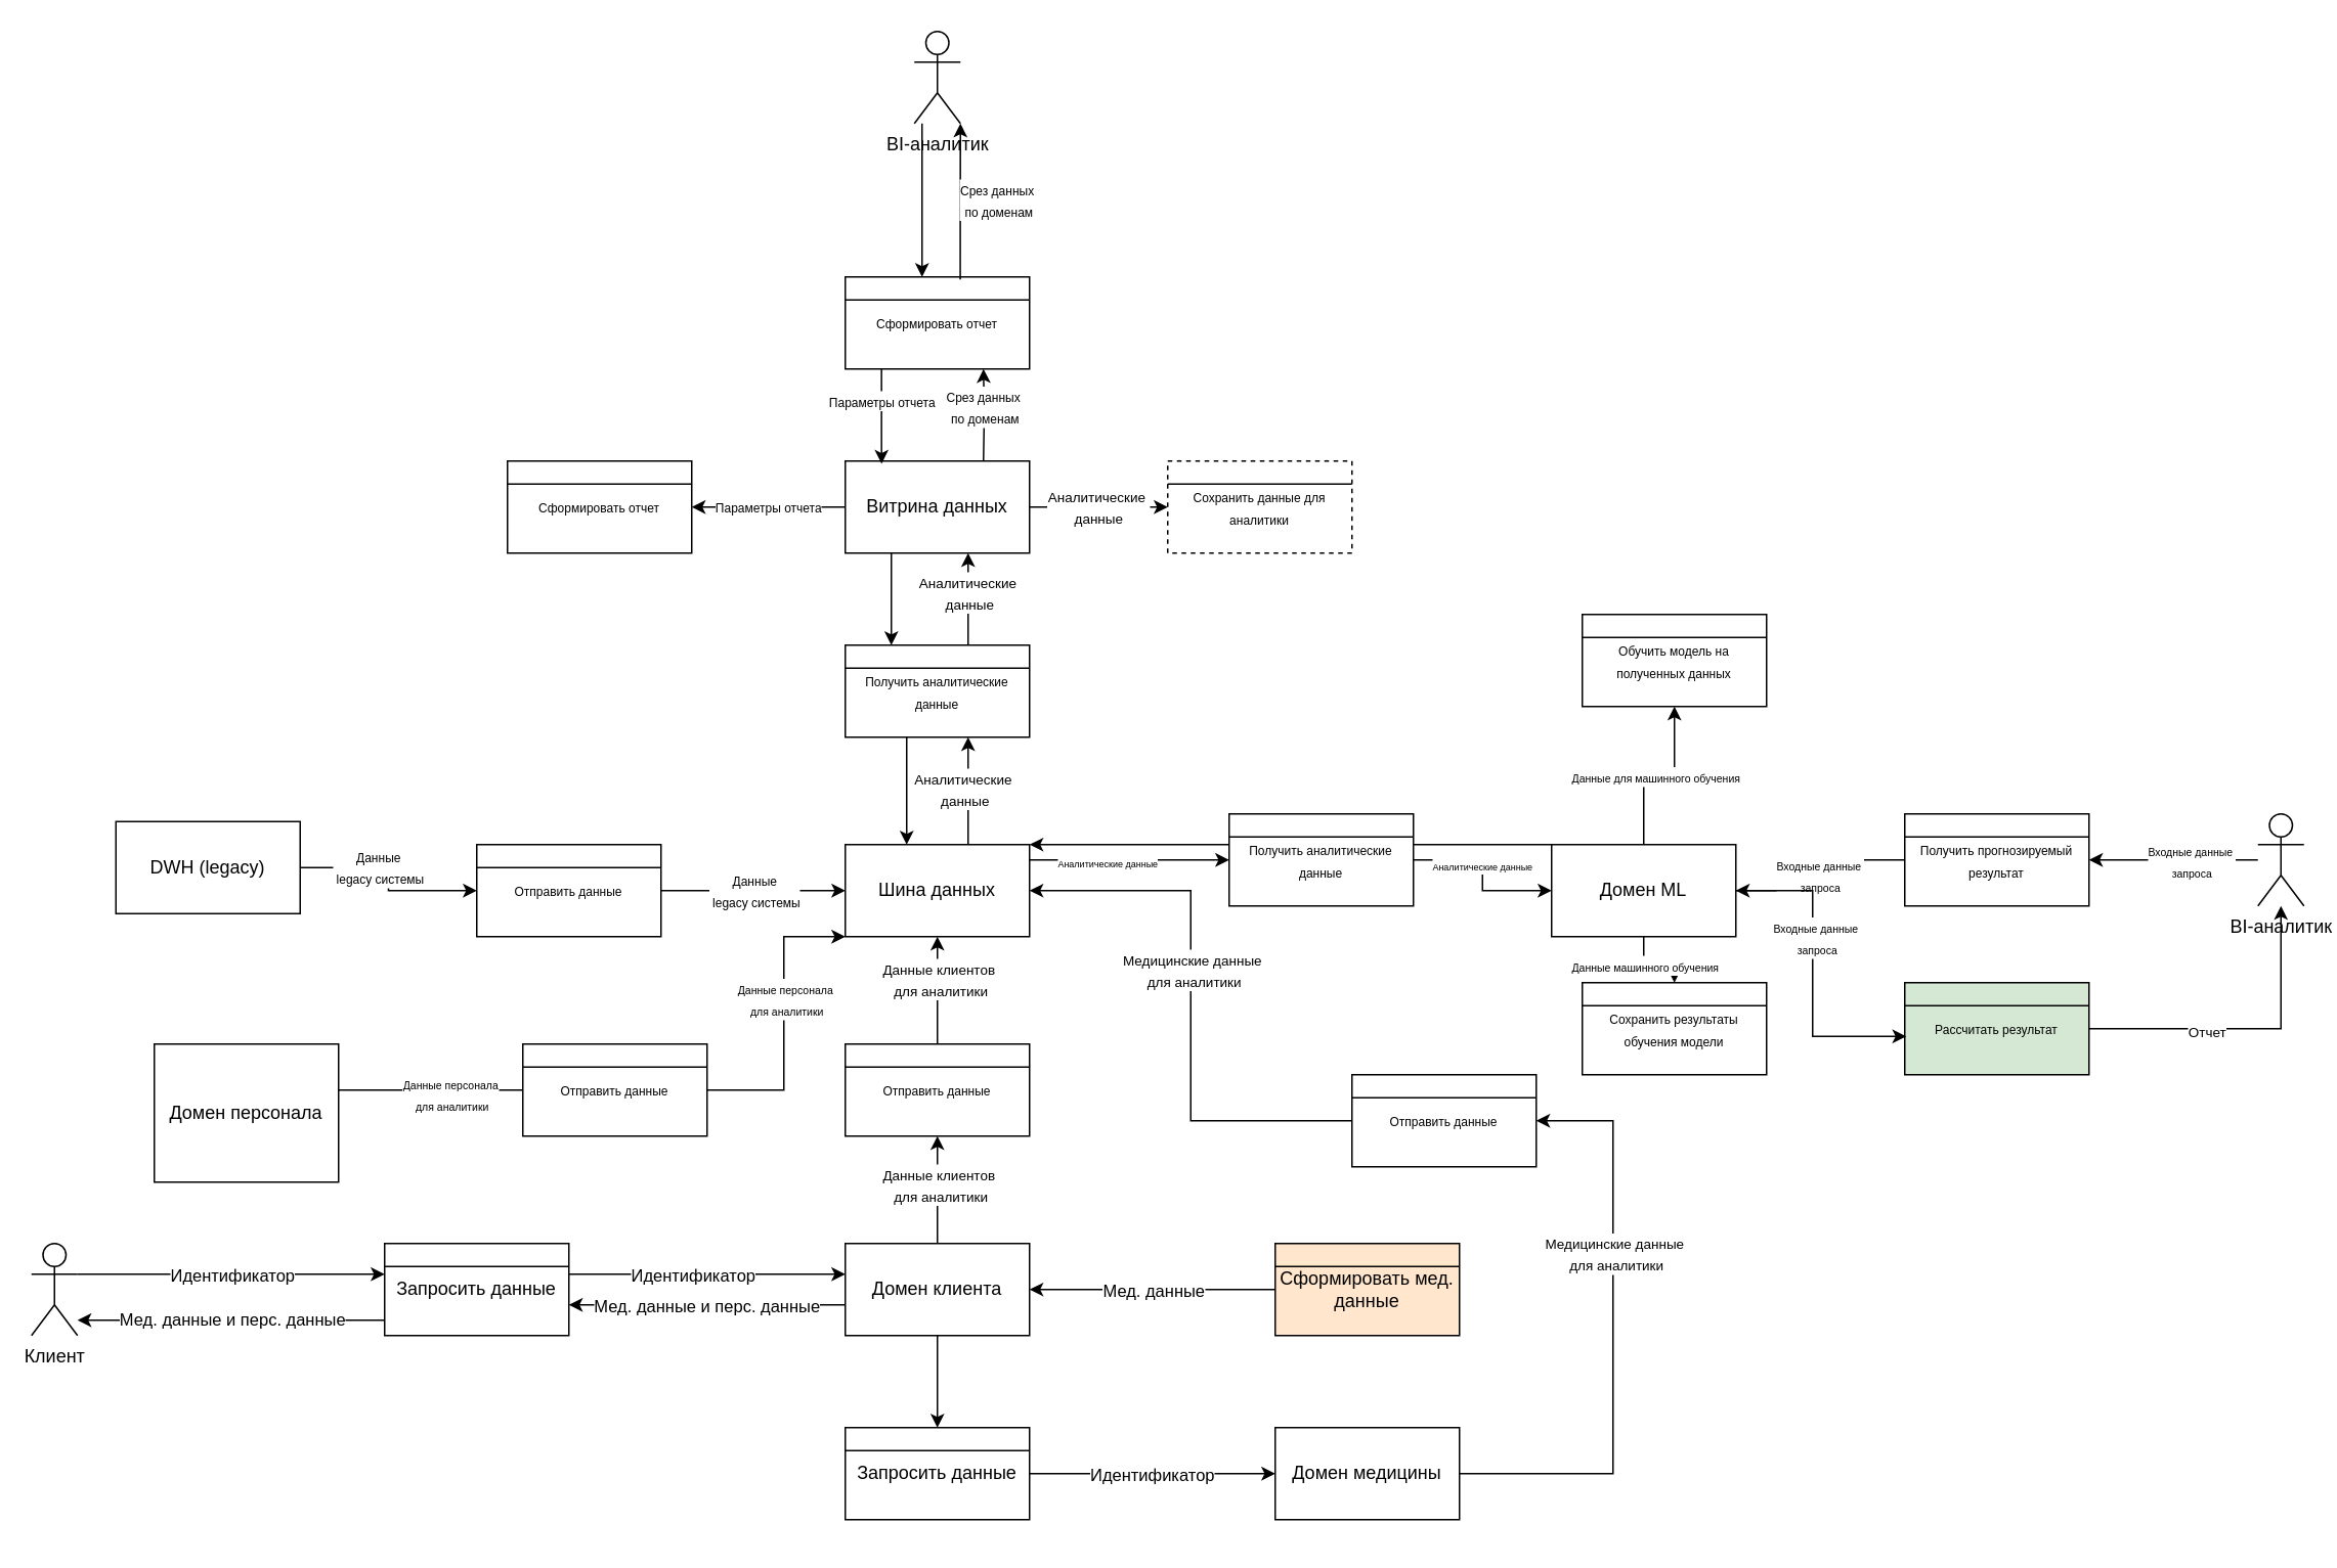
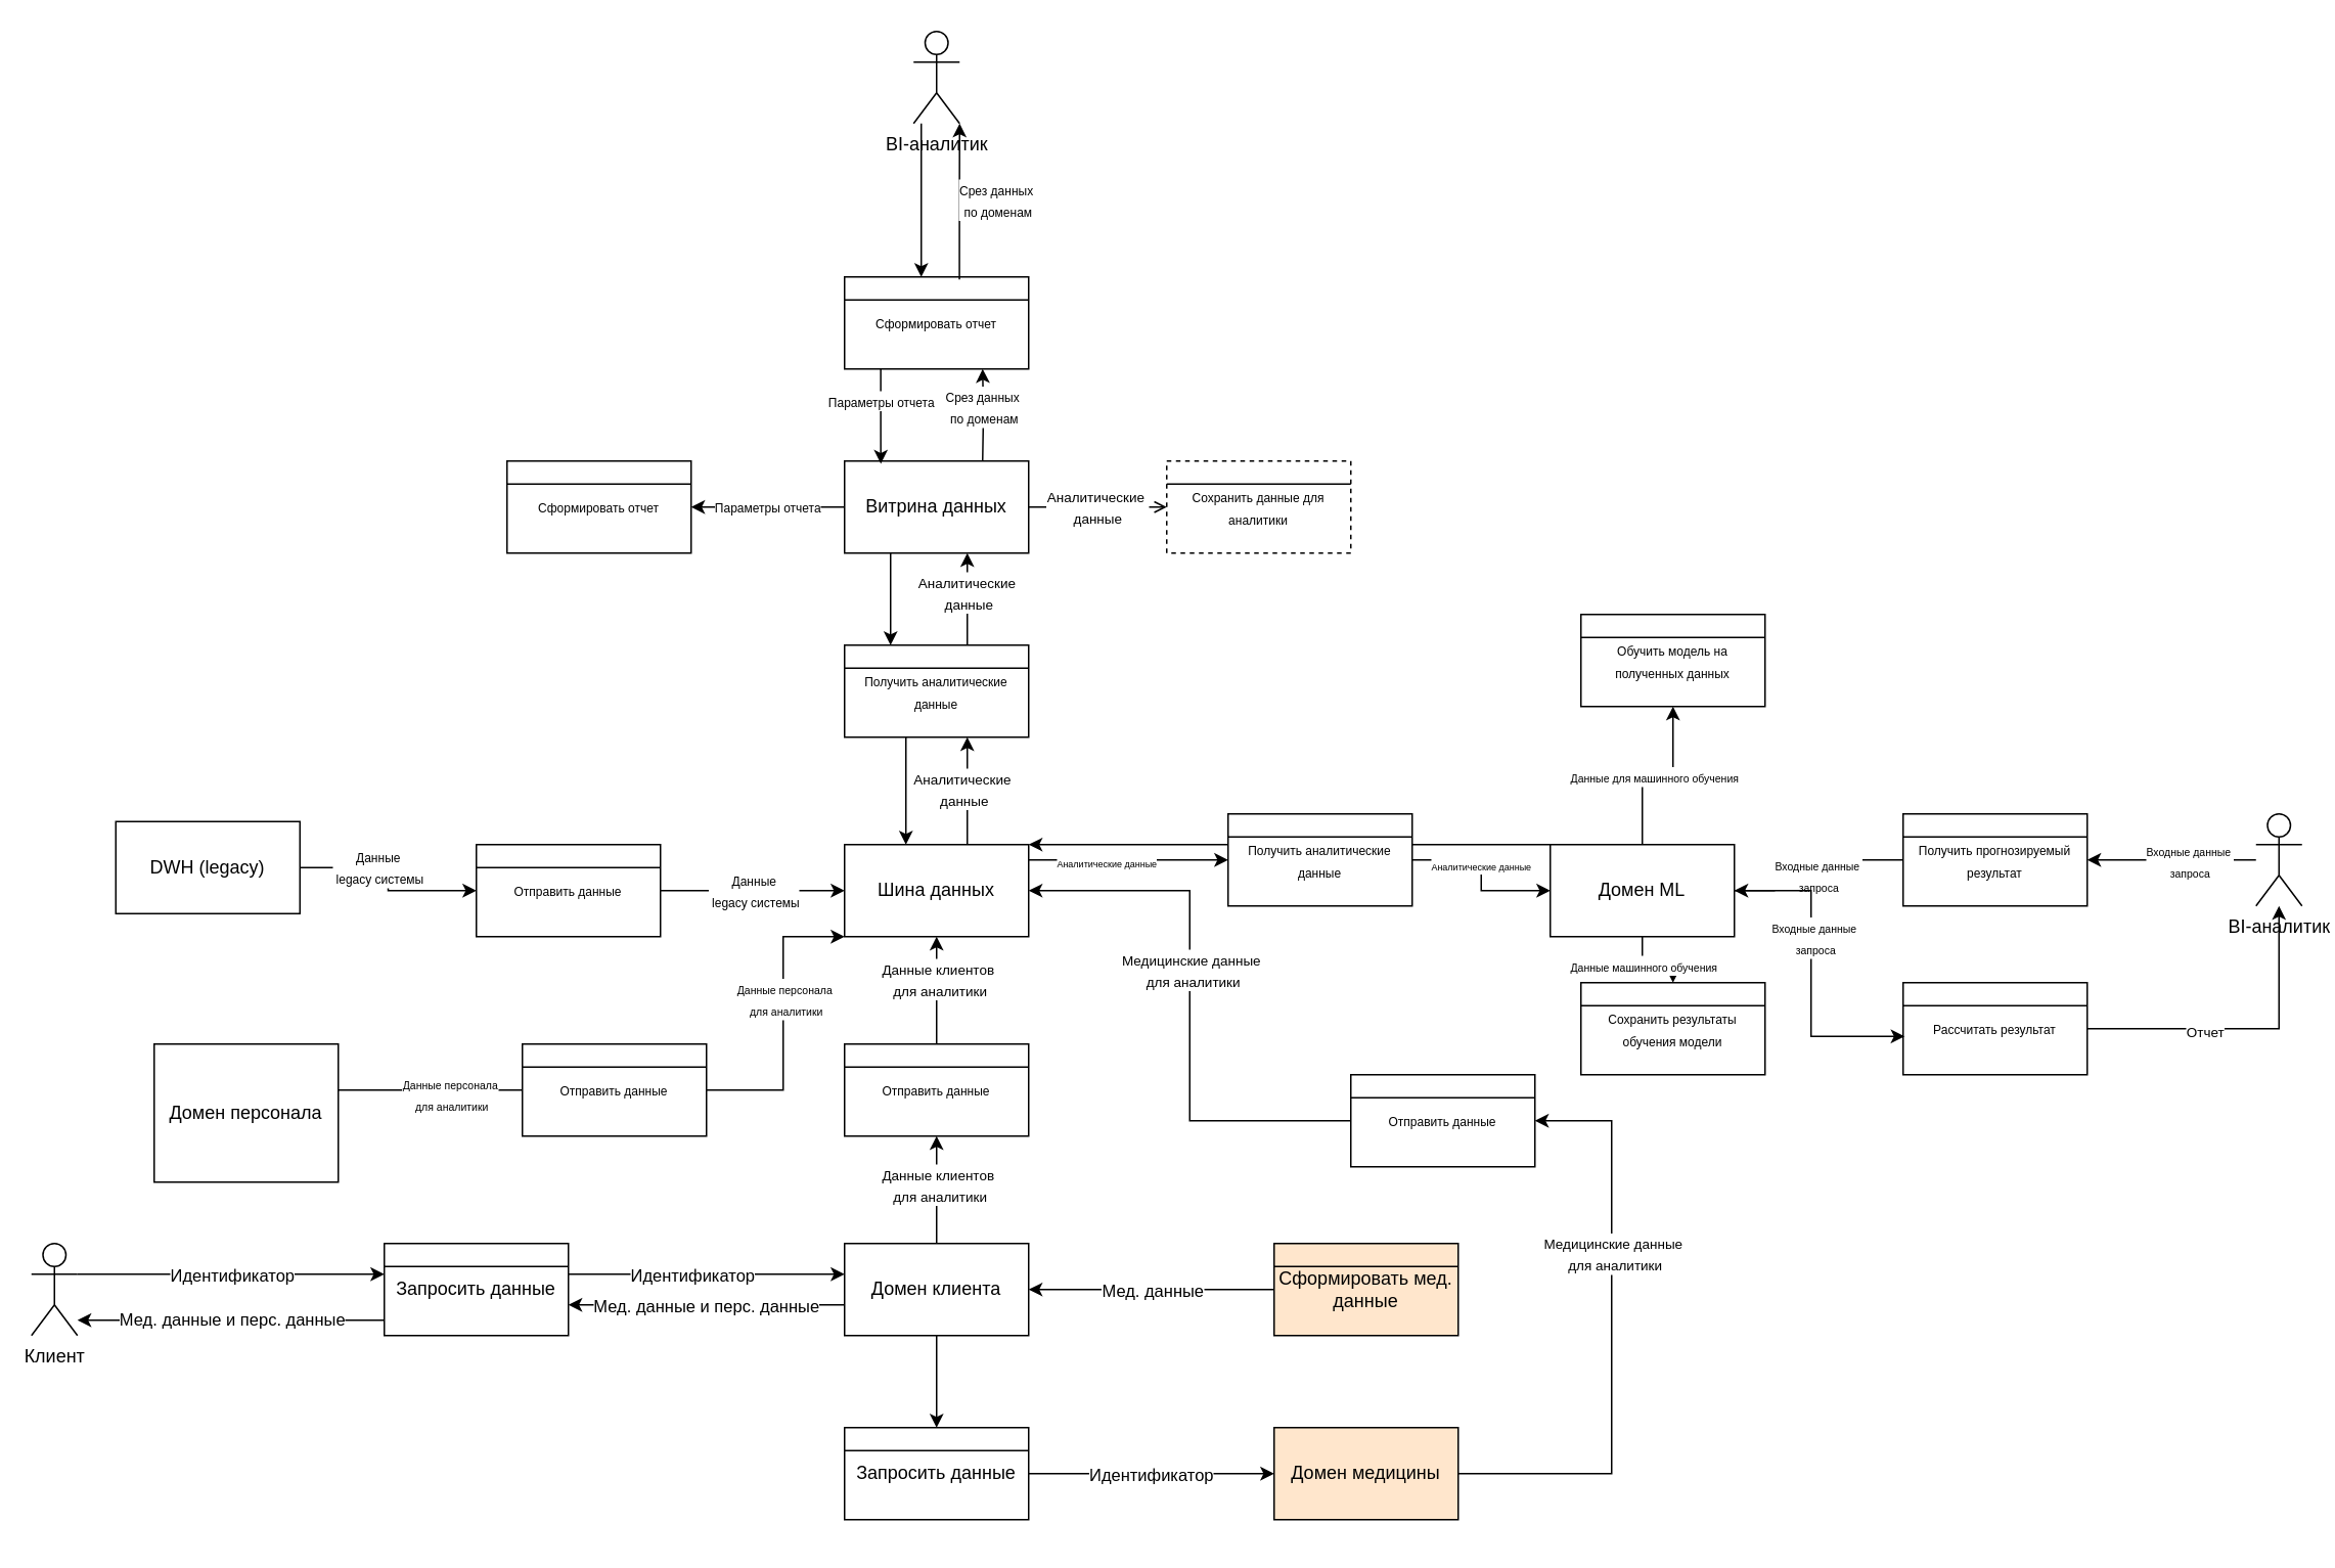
- <mxCell id="49" value="&lt;font style=&quot;font-size: 9px;&quot;&gt;Аналитические&amp;nbsp;&lt;/font&gt;&lt;div&gt;&lt;font style=&quot;font-size: 9px;&quot;&gt;данные&lt;/font&gt;&lt;/div&gt;" style="edgeStyle=orthogonalEdgeStyle;rounded=0;orthogonalLoop=1;jettySize=auto;html=1;" edge="1" parent="1" source="51" target="68"><mxGeometry relative="1" as="geometry" /></mxCell>
+ <mxCell id="49" value="&lt;font style=&quot;font-size: 9px;&quot;&gt;Аналитические&amp;nbsp;&lt;/font&gt;&lt;div&gt;&lt;font style=&quot;font-size: 9px;&quot;&gt;данные&lt;/font&gt;&lt;/div&gt;" style="edgeStyle=orthogonalEdgeStyle;rounded=0;orthogonalLoop=1;jettySize=auto;html=1;endArrow=open;" edge="1" parent="1" source="51" target="68"><mxGeometry relative="1" as="geometry" /></mxCell>
- <mxCell id="106" value="&lt;span style=&quot;font-size: 8px;&quot;&gt;Рассчитать результат&lt;/span&gt;" style="rounded=0;whiteSpace=wrap;html=1;fillColor=#d5e8d4;" vertex="1" parent="105"><mxGeometry width="120" height="60" as="geometry" /></mxCell>
+ <mxCell id="106" value="&lt;span style=&quot;font-size: 8px;&quot;&gt;Рассчитать результат&lt;/span&gt;" style="rounded=0;whiteSpace=wrap;html=1;" vertex="1" parent="105"><mxGeometry width="120" height="60" as="geometry" /></mxCell>
- <mxCell id="21" value="Домен медицины" style="rounded=0;whiteSpace=wrap;html=1;" vertex="1" parent="1"><mxGeometry x="830" y="930" width="120" height="60" as="geometry" /></mxCell>
+ <mxCell id="21" value="Домен медицины" style="rounded=0;whiteSpace=wrap;html=1;fillColor=#ffe6cc;" vertex="1" parent="1"><mxGeometry x="830" y="930" width="120" height="60" as="geometry" /></mxCell>
